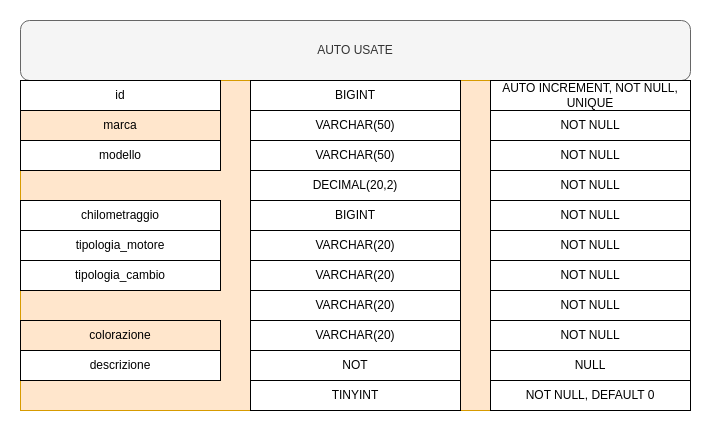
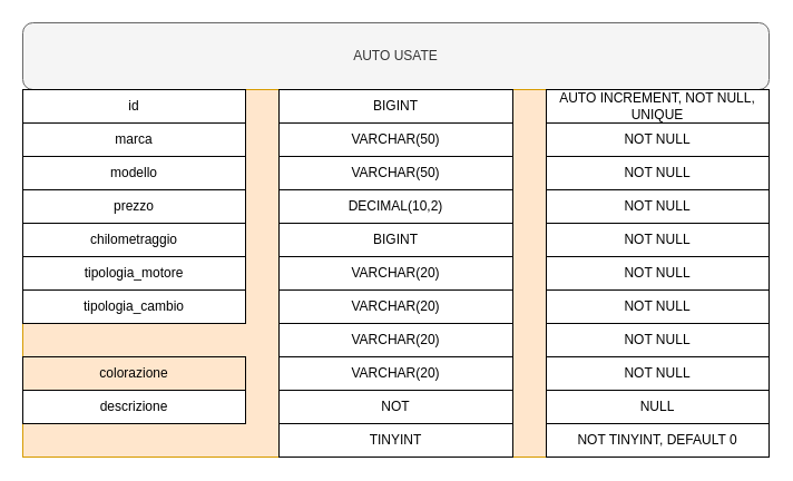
- <mxCell id="7" value="marca" style="rounded=0;whiteSpace=wrap;html=1;fillColor=#ffe6cc;" vertex="1" parent="1"><mxGeometry x="20" y="110" width="200" height="30" as="geometry" /></mxCell>
+ <mxCell id="7" value="marca" style="rounded=0;whiteSpace=wrap;html=1;" vertex="1" parent="1"><mxGeometry x="20" y="110" width="200" height="30" as="geometry" /></mxCell>
+ <mxCell id="9" value="prezzo" style="rounded=0;whiteSpace=wrap;html=1;" vertex="1" parent="1"><mxGeometry x="20" y="170" width="200" height="30" as="geometry" /></mxCell>
- <mxCell id="17" value="DECIMAL(20,2)" style="rounded=0;whiteSpace=wrap;html=1;" vertex="1" parent="1"><mxGeometry x="250" y="170" width="210" height="30" as="geometry" /></mxCell>
+ <mxCell id="17" value="DECIMAL(10,2)" style="rounded=0;whiteSpace=wrap;html=1;" vertex="1" parent="1"><mxGeometry x="250" y="170" width="210" height="30" as="geometry" /></mxCell>
- <mxCell id="34" value="NOT NULL, DEFAULT 0" style="rounded=0;whiteSpace=wrap;html=1;" vertex="1" parent="1"><mxGeometry x="490" y="380" width="200" height="30" as="geometry" /></mxCell>
+ <mxCell id="34" value="NOT TINYINT, DEFAULT 0" style="rounded=0;whiteSpace=wrap;html=1;" vertex="1" parent="1"><mxGeometry x="490" y="380" width="200" height="30" as="geometry" /></mxCell>
